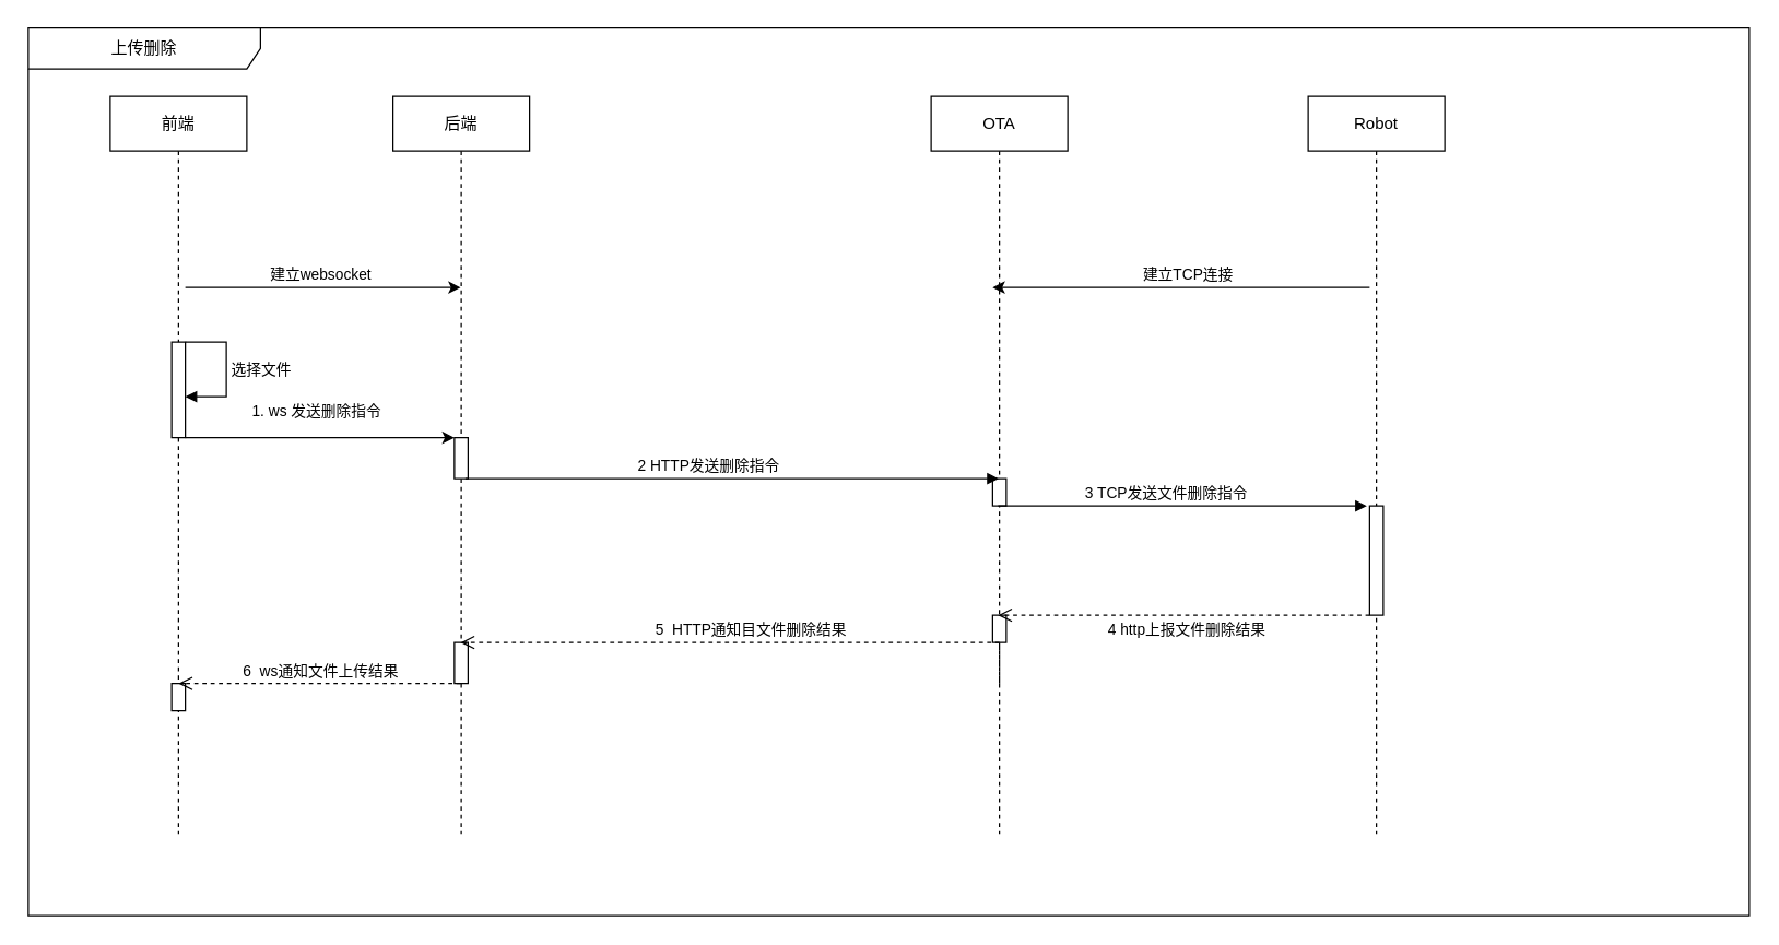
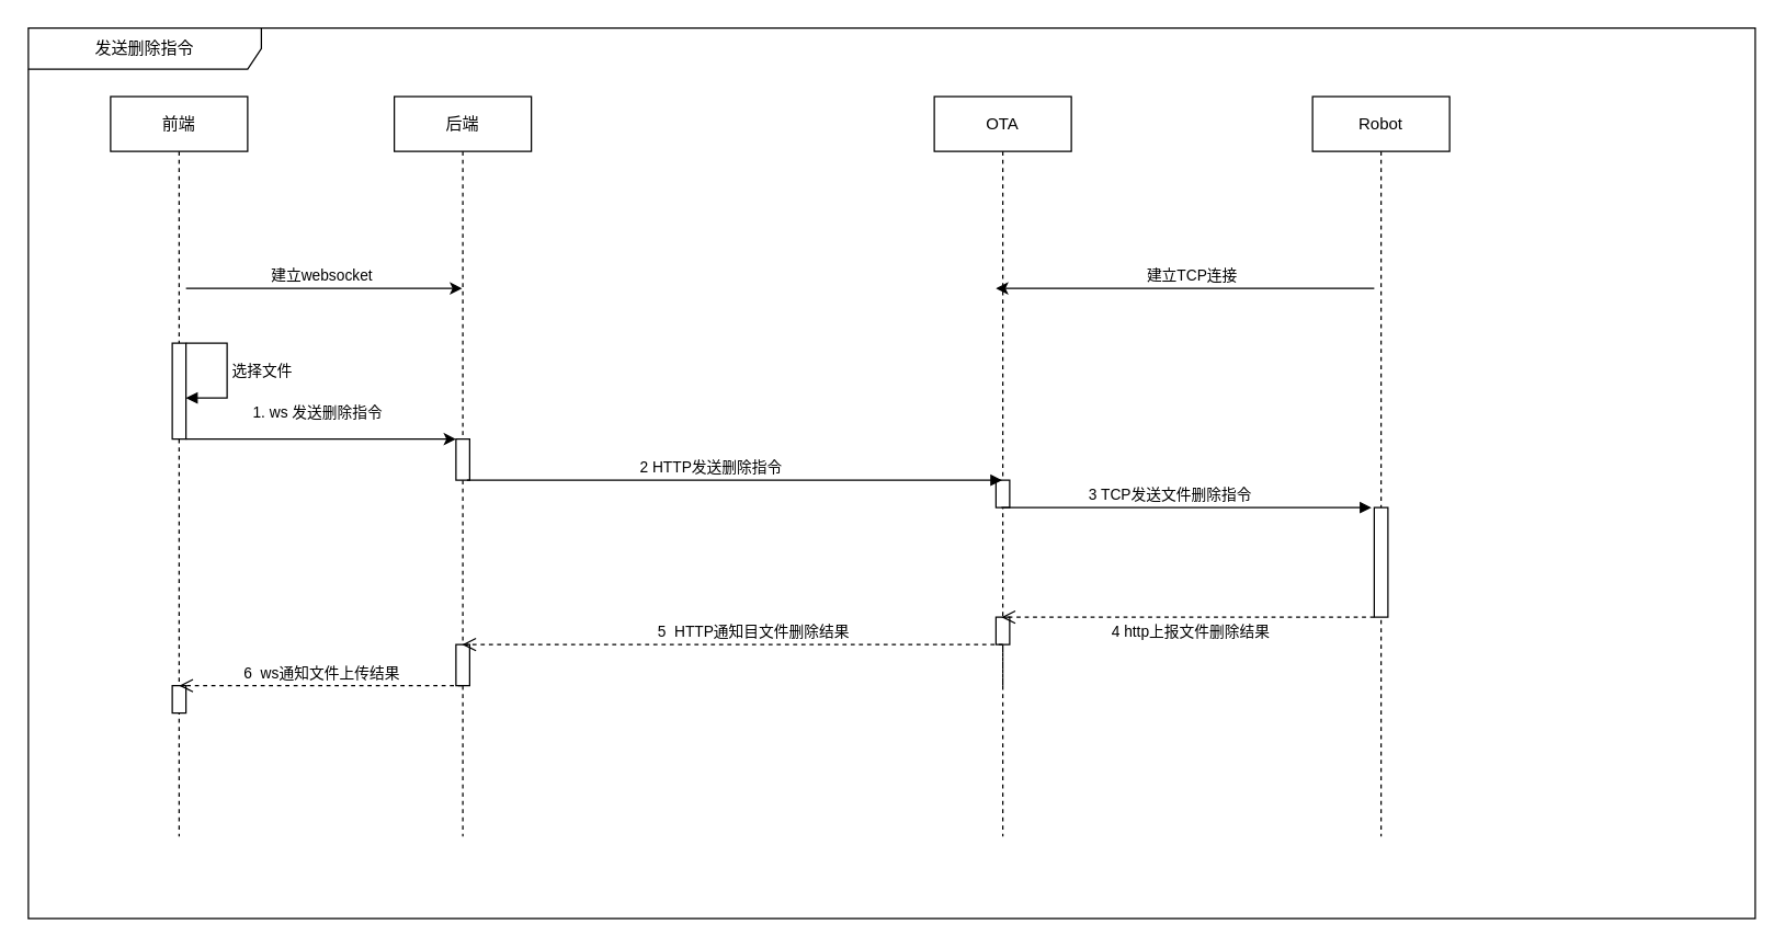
- <mxCell id="3" value="上传删除" style="shape=umlFrame;whiteSpace=wrap;html=1;pointerEvents=0;width=170;height=30;" parent="1" vertex="1"><mxGeometry x="20" y="20" width="1260" height="650" as="geometry" /></mxCell>
+ <mxCell id="3" value="发送删除指令" style="shape=umlFrame;whiteSpace=wrap;html=1;pointerEvents=0;width=170;height=30;" parent="1" vertex="1"><mxGeometry x="20" y="20" width="1260" height="650" as="geometry" /></mxCell>
